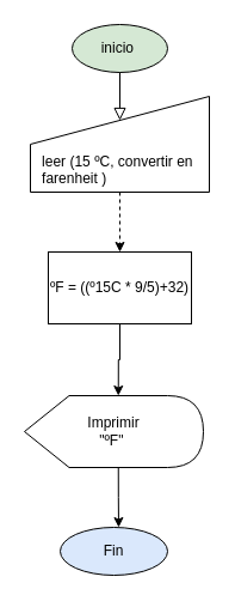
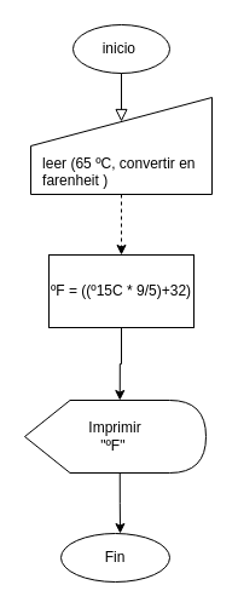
- <mxCell id="3" value="inicio&amp;nbsp;" style="ellipse;whiteSpace=wrap;html=1;fillColor=#d5e8d4;" parent="1" vertex="1"><mxGeometry x="60" y="20" width="80" height="40" as="geometry" /></mxCell>
+ <mxCell id="3" value="inicio&amp;nbsp;" style="ellipse;whiteSpace=wrap;html=1;" parent="1" vertex="1"><mxGeometry x="60" y="20" width="80" height="40" as="geometry" /></mxCell>
- <mxCell id="5" value="&lt;div style=&quot;text-align: left&quot;&gt;&lt;span&gt;&lt;br&gt;&lt;/span&gt;&lt;/div&gt;&lt;div style=&quot;text-align: left&quot;&gt;&lt;span&gt;&lt;br&gt;&lt;/span&gt;&lt;/div&gt;&lt;div style=&quot;text-align: left&quot;&gt;&lt;span&gt;&lt;br&gt;&lt;/span&gt;&lt;/div&gt;&lt;div style=&quot;text-align: left&quot;&gt;&lt;span&gt;leer (15 ºC, convertir en&amp;nbsp;&lt;/span&gt;&lt;br&gt;&lt;/div&gt;&lt;div style=&quot;text-align: left&quot;&gt;&lt;span&gt;farenheit&lt;/span&gt;&lt;span&gt;&amp;nbsp;&lt;/span&gt;&lt;span&gt;)&lt;/span&gt;&lt;/div&gt;" style="shape=manualInput;whiteSpace=wrap;html=1;size=40;" parent="1" vertex="1"><mxGeometry x="25" y="80" width="150" height="80" as="geometry" /></mxCell>
+ <mxCell id="5" value="&lt;div style=&quot;text-align: left&quot;&gt;&lt;span&gt;&lt;br&gt;&lt;/span&gt;&lt;/div&gt;&lt;div style=&quot;text-align: left&quot;&gt;&lt;span&gt;&lt;br&gt;&lt;/span&gt;&lt;/div&gt;&lt;div style=&quot;text-align: left&quot;&gt;&lt;span&gt;&lt;br&gt;&lt;/span&gt;&lt;/div&gt;&lt;div style=&quot;text-align: left&quot;&gt;&lt;span&gt;leer (65 ºC, convertir en&amp;nbsp;&lt;/span&gt;&lt;br&gt;&lt;/div&gt;&lt;div style=&quot;text-align: left&quot;&gt;&lt;span&gt;farenheit&lt;/span&gt;&lt;span&gt;&amp;nbsp;&lt;/span&gt;&lt;span&gt;)&lt;/span&gt;&lt;/div&gt;" style="shape=manualInput;whiteSpace=wrap;html=1;size=40;" parent="1" vertex="1"><mxGeometry x="25" y="80" width="150" height="80" as="geometry" /></mxCell>
- <mxCell id="10" value="Fin" style="ellipse;whiteSpace=wrap;html=1;fillColor=#dae8fc;" parent="1" vertex="1"><mxGeometry x="50" y="440" width="90" height="40" as="geometry" /></mxCell>
+ <mxCell id="10" value="Fin" style="ellipse;whiteSpace=wrap;html=1;" parent="1" vertex="1"><mxGeometry x="50" y="440" width="90" height="40" as="geometry" /></mxCell>
